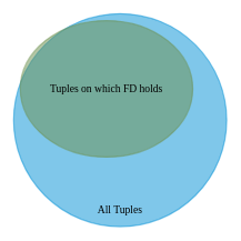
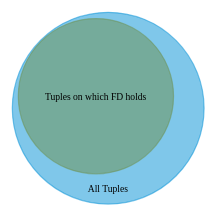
- <mxCell id="3" value="Tuples on which FD holds" style="ellipse;whiteSpace=wrap;html=1;aspect=fixed;rounded=1;shadow=0;glass=0;labelBackgroundColor=none;strokeColor=#6D904F;strokeWidth=2;fillColor=#6D904F;gradientColor=none;fontFamily=Palatino;fontSize=16;fontColor=#000000;align=center;opacity=50;spacing=15;verticalAlign=middle;" vertex="1" parent="1"><mxGeometry x="30" y="30.5" width="259" height="205" as="geometry" /></mxCell>
+ <mxCell id="3" value="Tuples on which FD holds" style="ellipse;whiteSpace=wrap;html=1;aspect=fixed;rounded=1;shadow=0;glass=0;labelBackgroundColor=none;strokeColor=#6D904F;strokeWidth=2;fillColor=#6D904F;gradientColor=none;fontFamily=Palatino;fontSize=16;fontColor=#000000;align=center;opacity=50;spacing=15;verticalAlign=middle;" vertex="1" parent="1"><mxGeometry x="30" y="30.5" width="259" height="259" as="geometry" /></mxCell>
